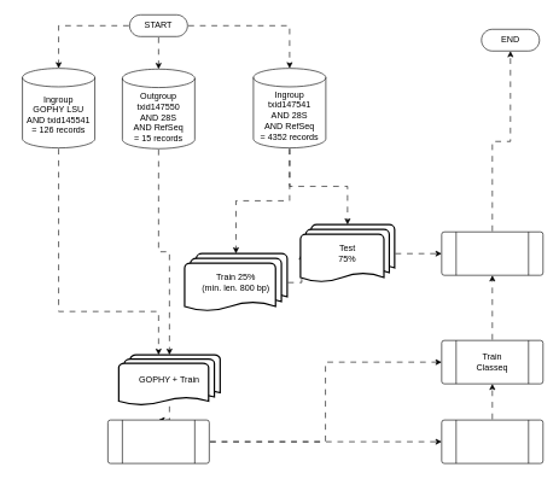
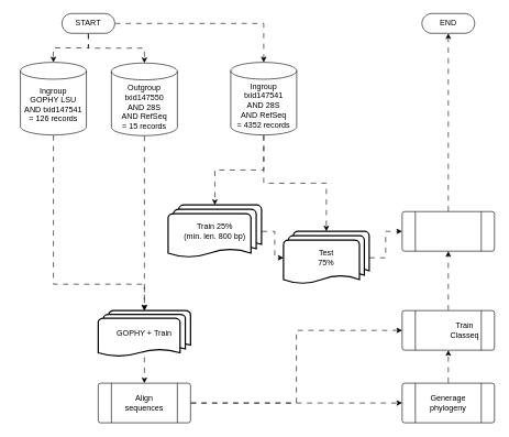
- <mxCell id="35" value="START" style="html=1;dashed=0;whiteSpace=wrap;shape=mxgraph.dfd.start" vertex="1" parent="1"><mxGeometry x="178" y="20" width="80" height="30" as="geometry" /></mxCell>
+ <mxCell id="35" value="START" style="html=1;dashed=0;whiteSpace=wrap;shape=mxgraph.dfd.start" vertex="1" parent="1"><mxGeometry x="93" y="20" width="80" height="30" as="geometry" /></mxCell>
- <mxCell id="36" value="END" style="html=1;dashed=0;whiteSpace=wrap;shape=mxgraph.dfd.start" vertex="1" parent="1"><mxGeometry x="664" y="40" width="80" height="30" as="geometry" /></mxCell>
+ <mxCell id="36" value="END" style="html=1;dashed=0;whiteSpace=wrap;shape=mxgraph.dfd.start" vertex="1" parent="1"><mxGeometry x="639" y="20" width="80" height="30" as="geometry" /></mxCell>
- <mxCell id="7" value="Ingroup&#10;GOPHY LSU&#10;AND txid145541&#10;= 126 records" style="text;whiteSpace=wrap;align=center;" vertex="1" parent="5"><mxGeometry y="29" width="120" height="55" as="geometry" /></mxCell>
+ <mxCell id="7" value="Ingroup&#10;GOPHY LSU&#10;AND txid147541&#10;= 126 records" style="text;whiteSpace=wrap;align=center;" vertex="1" parent="5"><mxGeometry y="29" width="120" height="55" as="geometry" /></mxCell>
- <mxCell id="13" value="&lt;font style=&quot;font-size: 12px;&quot;&gt;Test&lt;br&gt;75%&lt;/font&gt;" style="strokeWidth=2;html=1;shape=mxgraph.flowchart.multi-document;whiteSpace=wrap;" vertex="1" parent="1"><mxGeometry x="414" y="310" width="130" height="80" as="geometry" /></mxCell>
+ <mxCell id="13" value="&lt;font style=&quot;font-size: 12px;&quot;&gt;Test&lt;br&gt;75%&lt;/font&gt;" style="strokeWidth=2;html=1;shape=mxgraph.flowchart.multi-document;whiteSpace=wrap;" vertex="1" parent="1"><mxGeometry x="429" y="350" width="130" height="80" as="geometry" /></mxCell>
- <mxCell id="11" value="&lt;font style=&quot;font-size: 12px;&quot;&gt;&lt;font style=&quot;font-size: 12px;&quot;&gt;Train 25%&lt;/font&gt;&lt;br&gt;(min. len. 800 bp)&lt;/font&gt;" style="strokeWidth=2;html=1;shape=mxgraph.flowchart.multi-document;whiteSpace=wrap;" vertex="1" parent="1"><mxGeometry x="254" y="350" width="141.67" height="80" as="geometry" /></mxCell>
+ <mxCell id="11" value="&lt;font style=&quot;font-size: 12px;&quot;&gt;&lt;font style=&quot;font-size: 12px;&quot;&gt;Train 25%&lt;/font&gt;&lt;br&gt;(min. len. 800 bp)&lt;/font&gt;" style="strokeWidth=2;html=1;shape=mxgraph.flowchart.multi-document;whiteSpace=wrap;" vertex="1" parent="1"><mxGeometry x="254" y="310" width="141.67" height="80" as="geometry" /></mxCell>
- <mxCell id="26" value="Train Classeq" style="text;html=1;strokeColor=none;fillColor=none;align=center;verticalAlign=middle;whiteSpace=wrap;rounded=0;" vertex="1" parent="24"><mxGeometry x="40" y="15" width="60" height="30" as="geometry" /></mxCell>
+ <mxCell id="26" value="Train Classeq" style="text;html=1;strokeColor=none;fillColor=none;align=center;verticalAlign=middle;whiteSpace=wrap;rounded=0;" vertex="1" parent="24"><mxGeometry x="65" y="15" width="60" height="30" as="geometry" /></mxCell>
- <mxCell id="9" value="GOPHY + Train" style="strokeWidth=2;html=1;shape=mxgraph.flowchart.multi-document;whiteSpace=wrap;" vertex="1" parent="1"><mxGeometry x="163" y="490" width="140" height="70" as="geometry" /></mxCell>
+ <mxCell id="9" value="GOPHY + Train" style="strokeWidth=2;html=1;shape=mxgraph.flowchart.multi-document;whiteSpace=wrap;" vertex="1" parent="1"><mxGeometry x="148" y="470" width="140" height="70" as="geometry" /></mxCell>
+ <mxCell id="22" value="Align sequences" style="text;html=1;strokeColor=none;fillColor=none;align=center;verticalAlign=middle;whiteSpace=wrap;rounded=0;" vertex="1" parent="20"><mxGeometry x="40" y="15" width="60" height="30" as="geometry" /></mxCell>
+ <mxCell id="19" value="Generage phylogeny" style="text;html=1;strokeColor=none;fillColor=none;align=center;verticalAlign=middle;whiteSpace=wrap;rounded=0;" vertex="1" parent="17"><mxGeometry x="40" y="15" width="60" height="30" as="geometry" /></mxCell>
